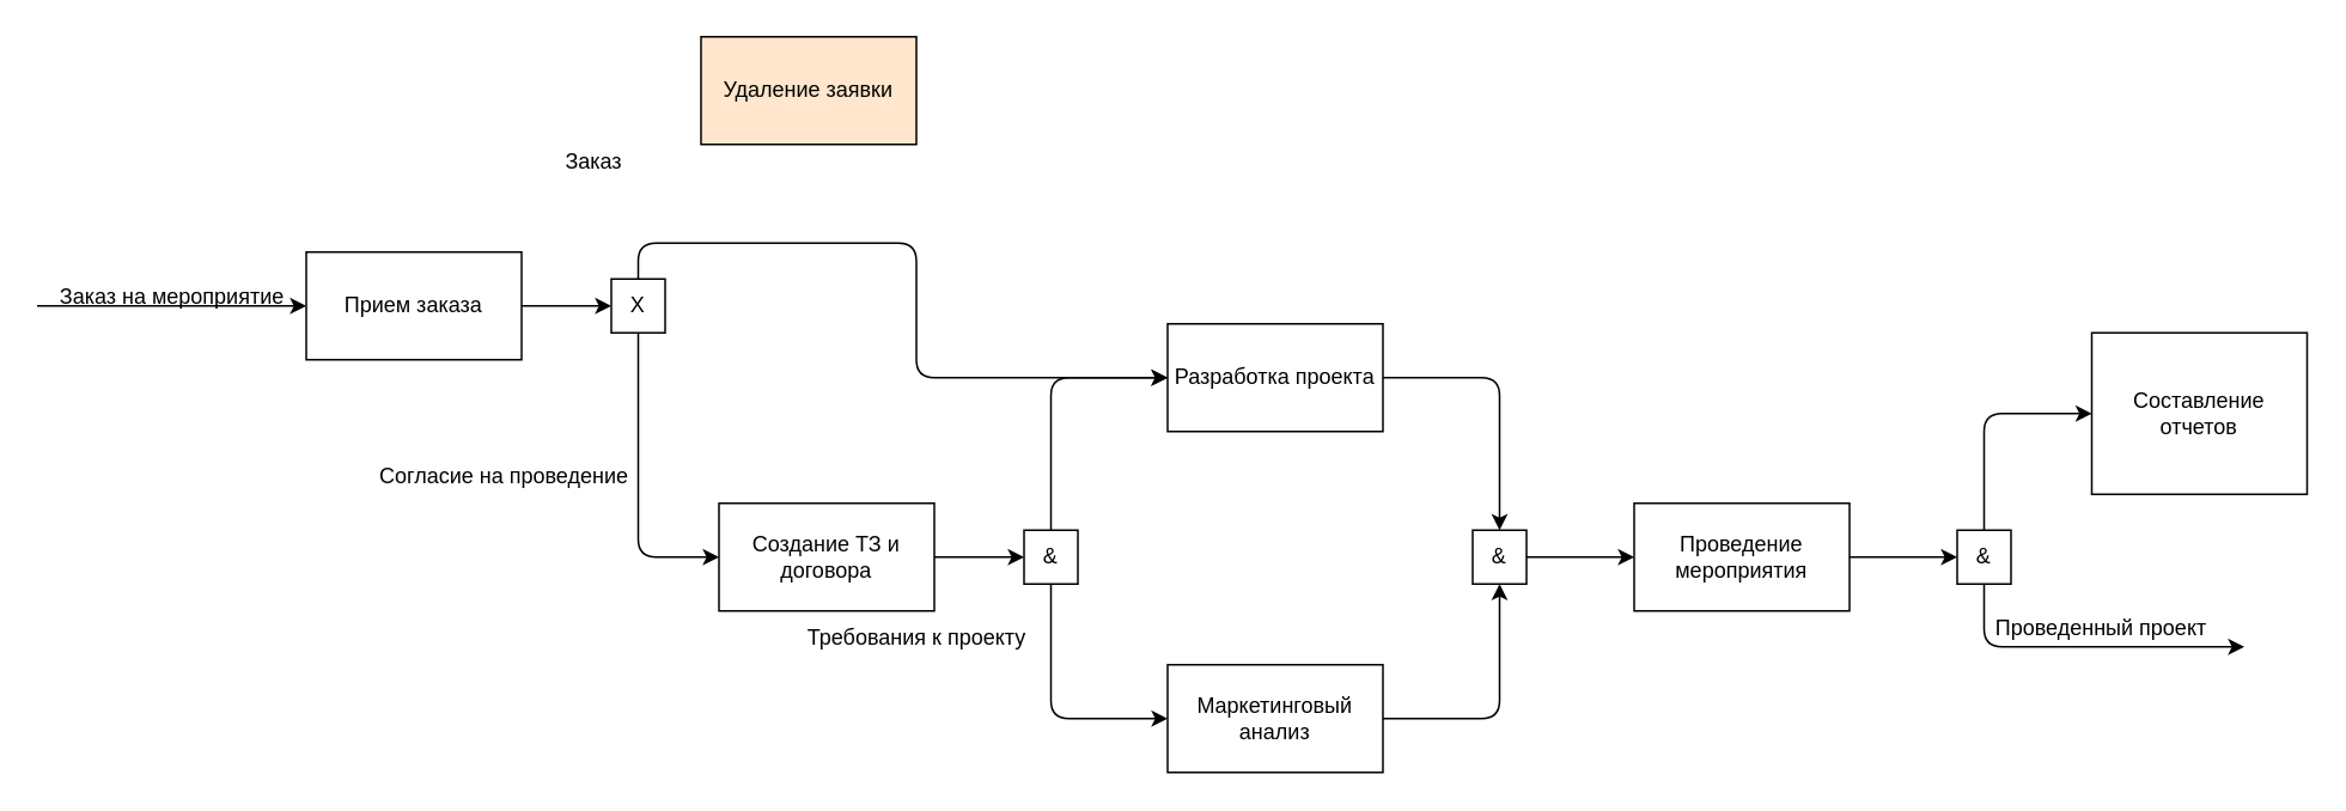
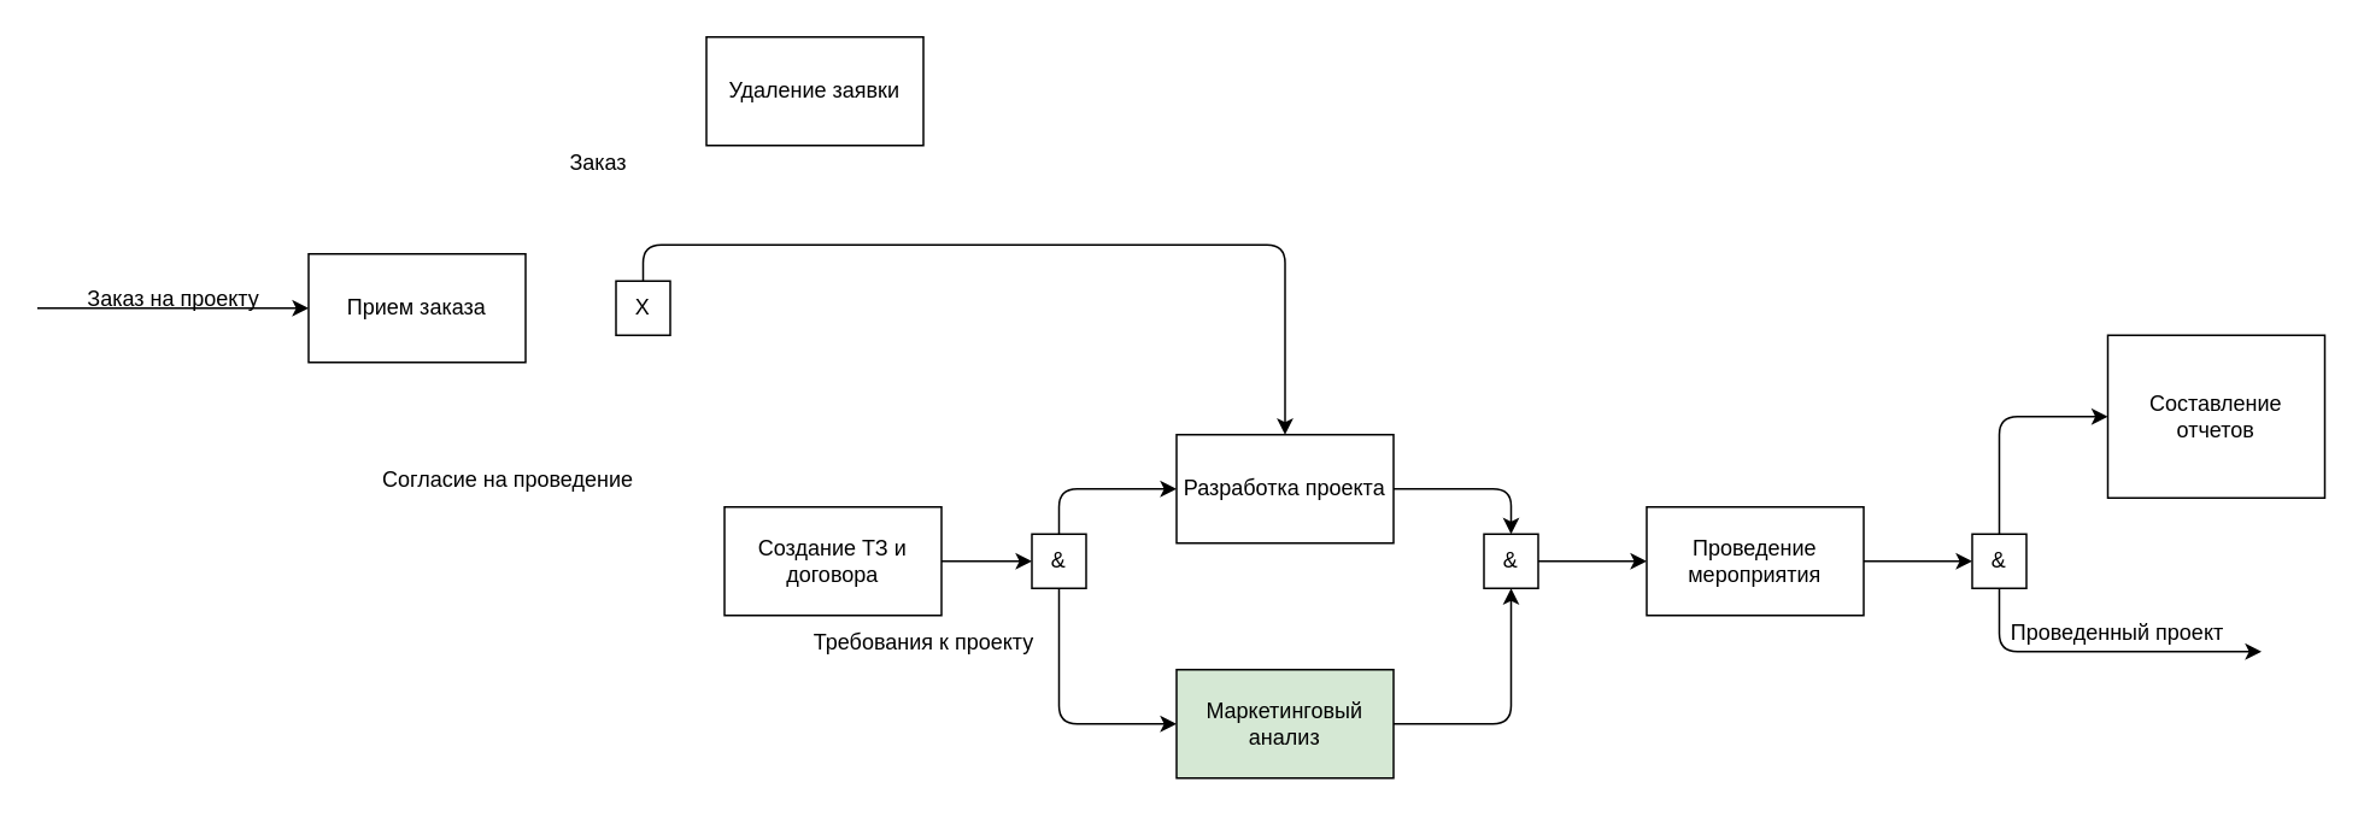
- <mxCell id="6" value="Удаление заявки" style="rounded=0;whiteSpace=wrap;html=1;fillColor=#ffe6cc;" vertex="1" parent="1"><mxGeometry x="390" y="20" width="120" height="60" as="geometry" /></mxCell>
+ <mxCell id="6" value="Удаление заявки" style="rounded=0;whiteSpace=wrap;html=1;" vertex="1" parent="1"><mxGeometry x="390" y="20" width="120" height="60" as="geometry" /></mxCell>
- <mxCell id="5" value="Заказ на мероприятие" style="text;html=1;align=center;verticalAlign=middle;resizable=0;points=[];autosize=1;strokeColor=none;fillColor=none;" vertex="1" parent="1"><mxGeometry x="20" y="150" width="150" height="30" as="geometry" /></mxCell>
+ <mxCell id="5" value="Заказ на проекту" style="text;html=1;align=center;verticalAlign=middle;resizable=0;points=[];autosize=1;strokeColor=none;fillColor=none;" vertex="1" parent="1"><mxGeometry x="20" y="150" width="150" height="30" as="geometry" /></mxCell>
- <mxCell id="2" style="edgeStyle=orthogonalEdgeStyle;rounded=0;orthogonalLoop=1;jettySize=auto;html=1;exitX=1;exitY=0.5;exitDx=0;exitDy=0;entryX=0;entryY=0.5;entryDx=0;entryDy=0;" edge="1" parent="1" source="3" target="9"><mxGeometry relative="1" as="geometry" /></mxCell>
- <mxCell id="19" value="Разработка проекта" style="rounded=0;whiteSpace=wrap;html=1;" vertex="1" parent="1"><mxGeometry x="650" y="180" width="120" height="60" as="geometry" /></mxCell>
+ <mxCell id="19" value="Разработка проекта" style="rounded=0;whiteSpace=wrap;html=1;" vertex="1" parent="1"><mxGeometry x="650" y="240" width="120" height="60" as="geometry" /></mxCell>
- <mxCell id="8" style="edgeStyle=orthogonalEdgeStyle;rounded=1;orthogonalLoop=1;jettySize=auto;html=1;exitX=0.5;exitY=1;exitDx=0;exitDy=0;entryX=0;entryY=0.5;entryDx=0;entryDy=0;" edge="1" parent="1" source="9" target="11"><mxGeometry relative="1" as="geometry" /></mxCell>
- <mxCell id="21" value="Маркетинговый анализ" style="rounded=0;whiteSpace=wrap;html=1;" vertex="1" parent="1"><mxGeometry x="650" y="370" width="120" height="60" as="geometry" /></mxCell>
+ <mxCell id="21" value="Маркетинговый анализ" style="rounded=0;whiteSpace=wrap;html=1;fillColor=#d5e8d4;" vertex="1" parent="1"><mxGeometry x="650" y="370" width="120" height="60" as="geometry" /></mxCell>
